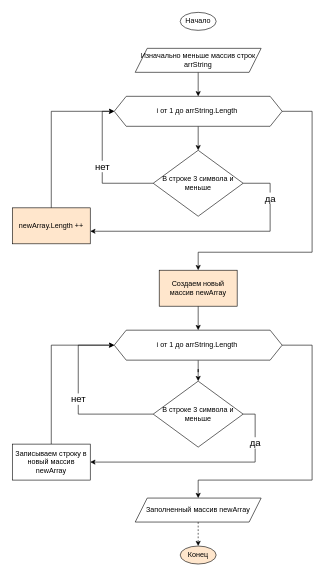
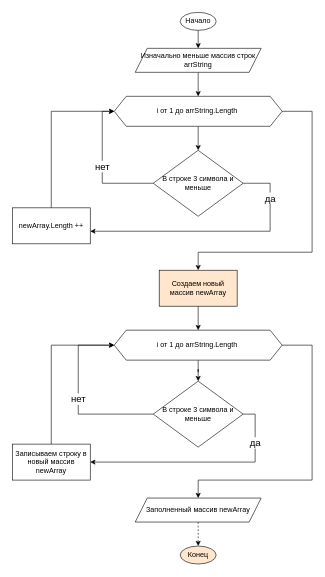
+ <mxCell id="26" value="" style="endArrow=classic;html=1;rounded=0;exitX=0.5;exitY=1;exitDx=0;exitDy=0;entryX=0.5;entryY=0;entryDx=0;entryDy=0;" edge="1" parent="1" source="2" target="4"><mxGeometry width="50" height="50" relative="1" as="geometry"><mxPoint x="330" y="230" as="sourcePoint" /><mxPoint x="400" y="240" as="targetPoint" /></mxGeometry></mxCell>
- <mxCell id="20" value="newArray.Length ++" style="rounded=0;whiteSpace=wrap;html=1;fillColor=#ffe6cc;" vertex="1" parent="1"><mxGeometry x="20" y="346" width="130" height="60" as="geometry" /></mxCell>
+ <mxCell id="20" value="newArray.Length ++" style="rounded=0;whiteSpace=wrap;html=1;" vertex="1" parent="1"><mxGeometry x="20" y="346" width="130" height="60" as="geometry" /></mxCell>
